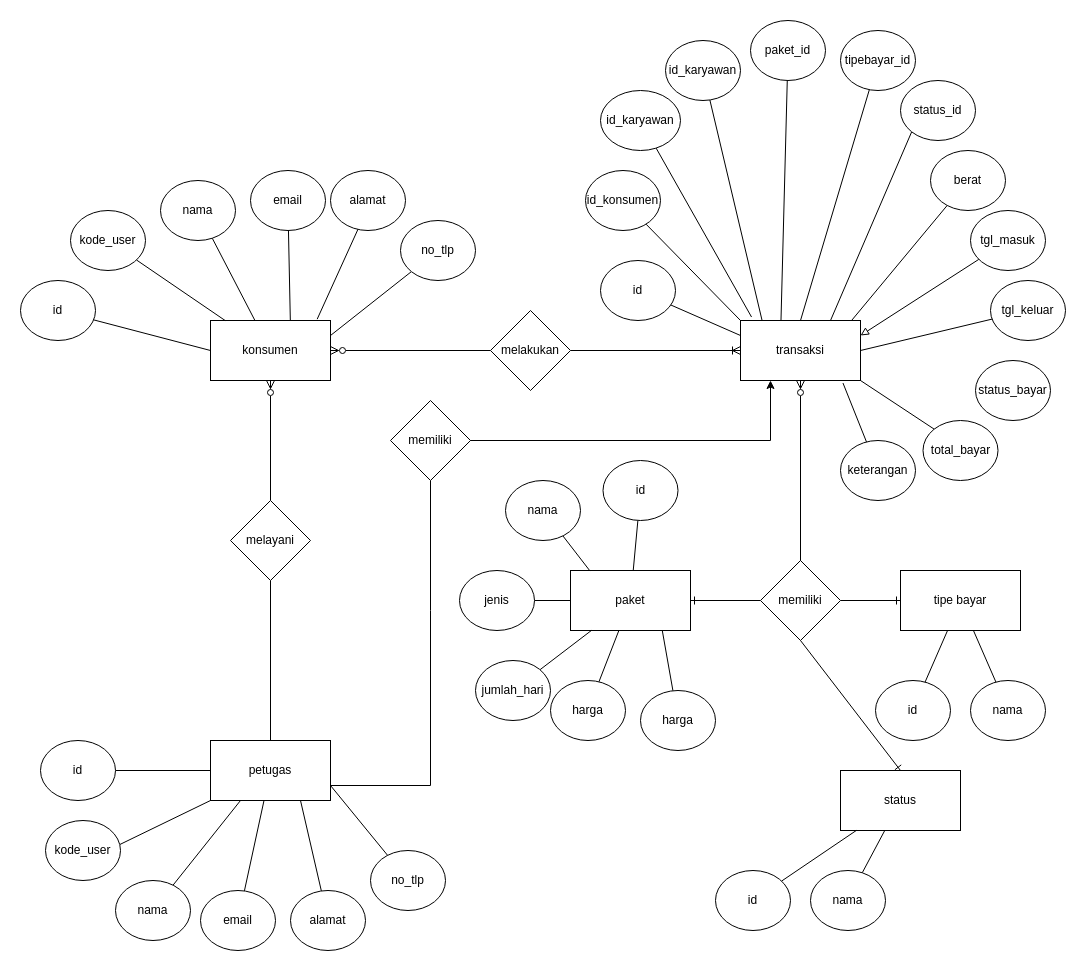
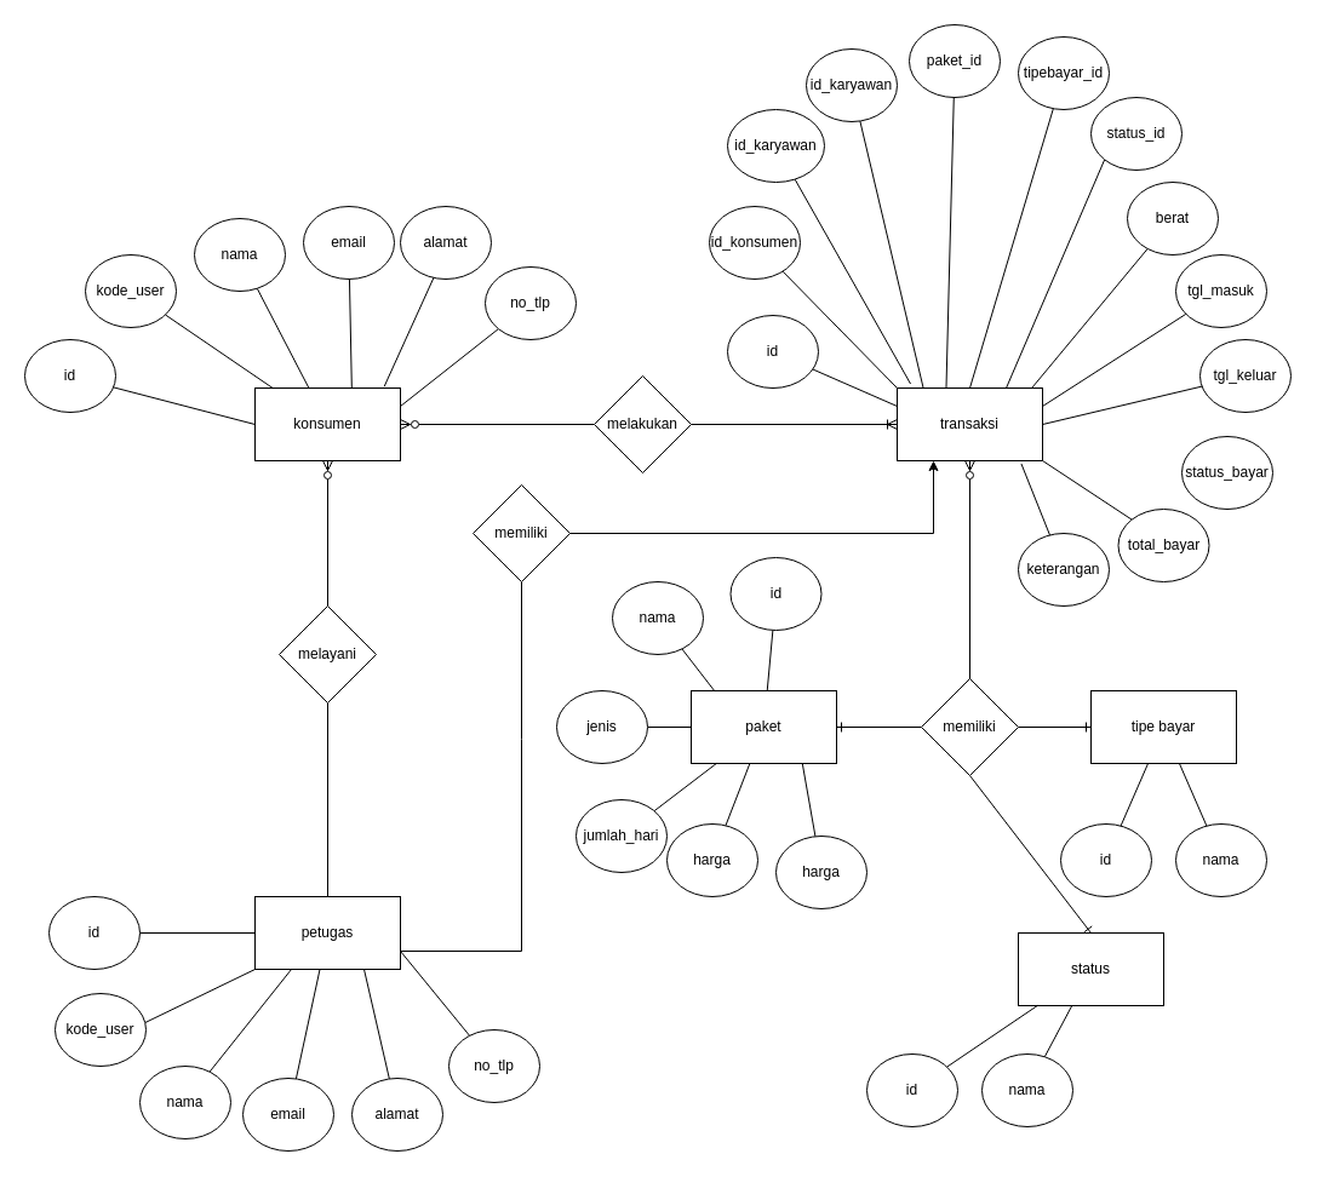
- <mxCell id="81" style="edgeStyle=none;rounded=0;orthogonalLoop=1;jettySize=auto;html=1;entryX=1;entryY=0.25;entryDx=0;entryDy=0;endArrow=block;endFill=0;" parent="1" source="82" target="11" edge="1"><mxGeometry relative="1" as="geometry" /></mxCell>
+ <mxCell id="81" style="edgeStyle=none;rounded=0;orthogonalLoop=1;jettySize=auto;html=1;entryX=1;entryY=0.25;entryDx=0;entryDy=0;endArrow=none;endFill=0;" parent="1" source="82" target="11" edge="1"><mxGeometry relative="1" as="geometry" /></mxCell>
